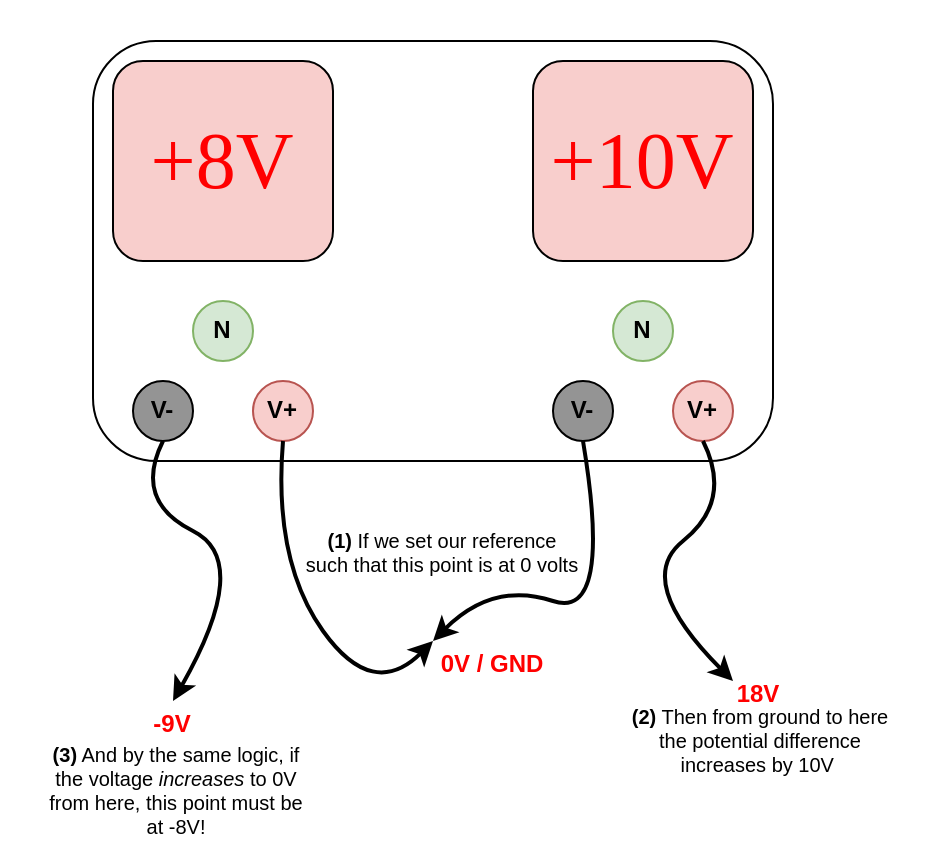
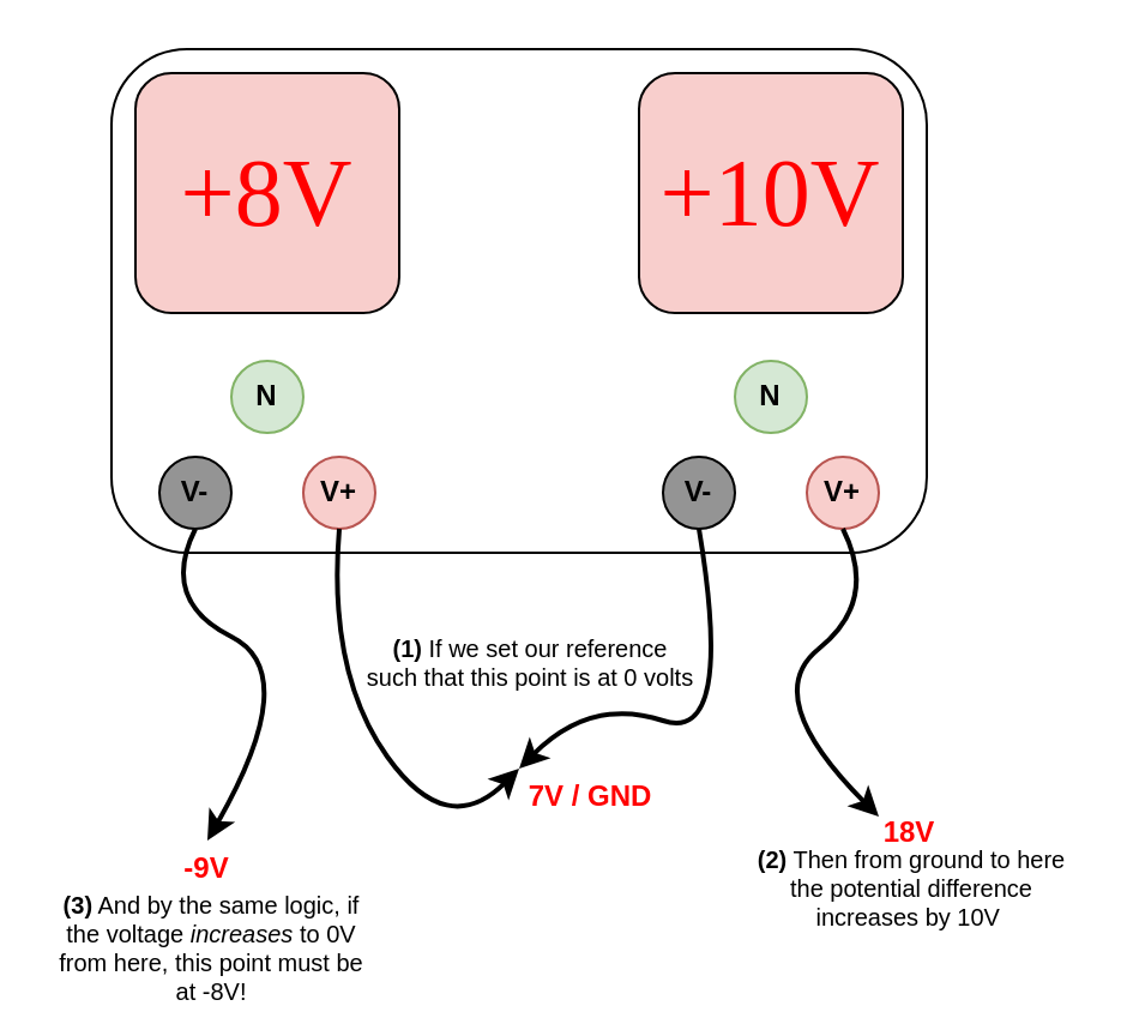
- <mxCell id="15" value="0V / GND" style="text;html=1;align=center;verticalAlign=middle;whiteSpace=wrap;rounded=0;fontStyle=1;fontColor=#FF0000;" vertex="1" parent="1"><mxGeometry x="216" y="317" width="60" height="30" as="geometry" /></mxCell>
+ <mxCell id="15" value="7V / GND" style="text;html=1;align=center;verticalAlign=middle;whiteSpace=wrap;rounded=0;fontStyle=1;fontColor=#FF0000;" vertex="1" parent="1"><mxGeometry x="216" y="317" width="60" height="30" as="geometry" /></mxCell>
